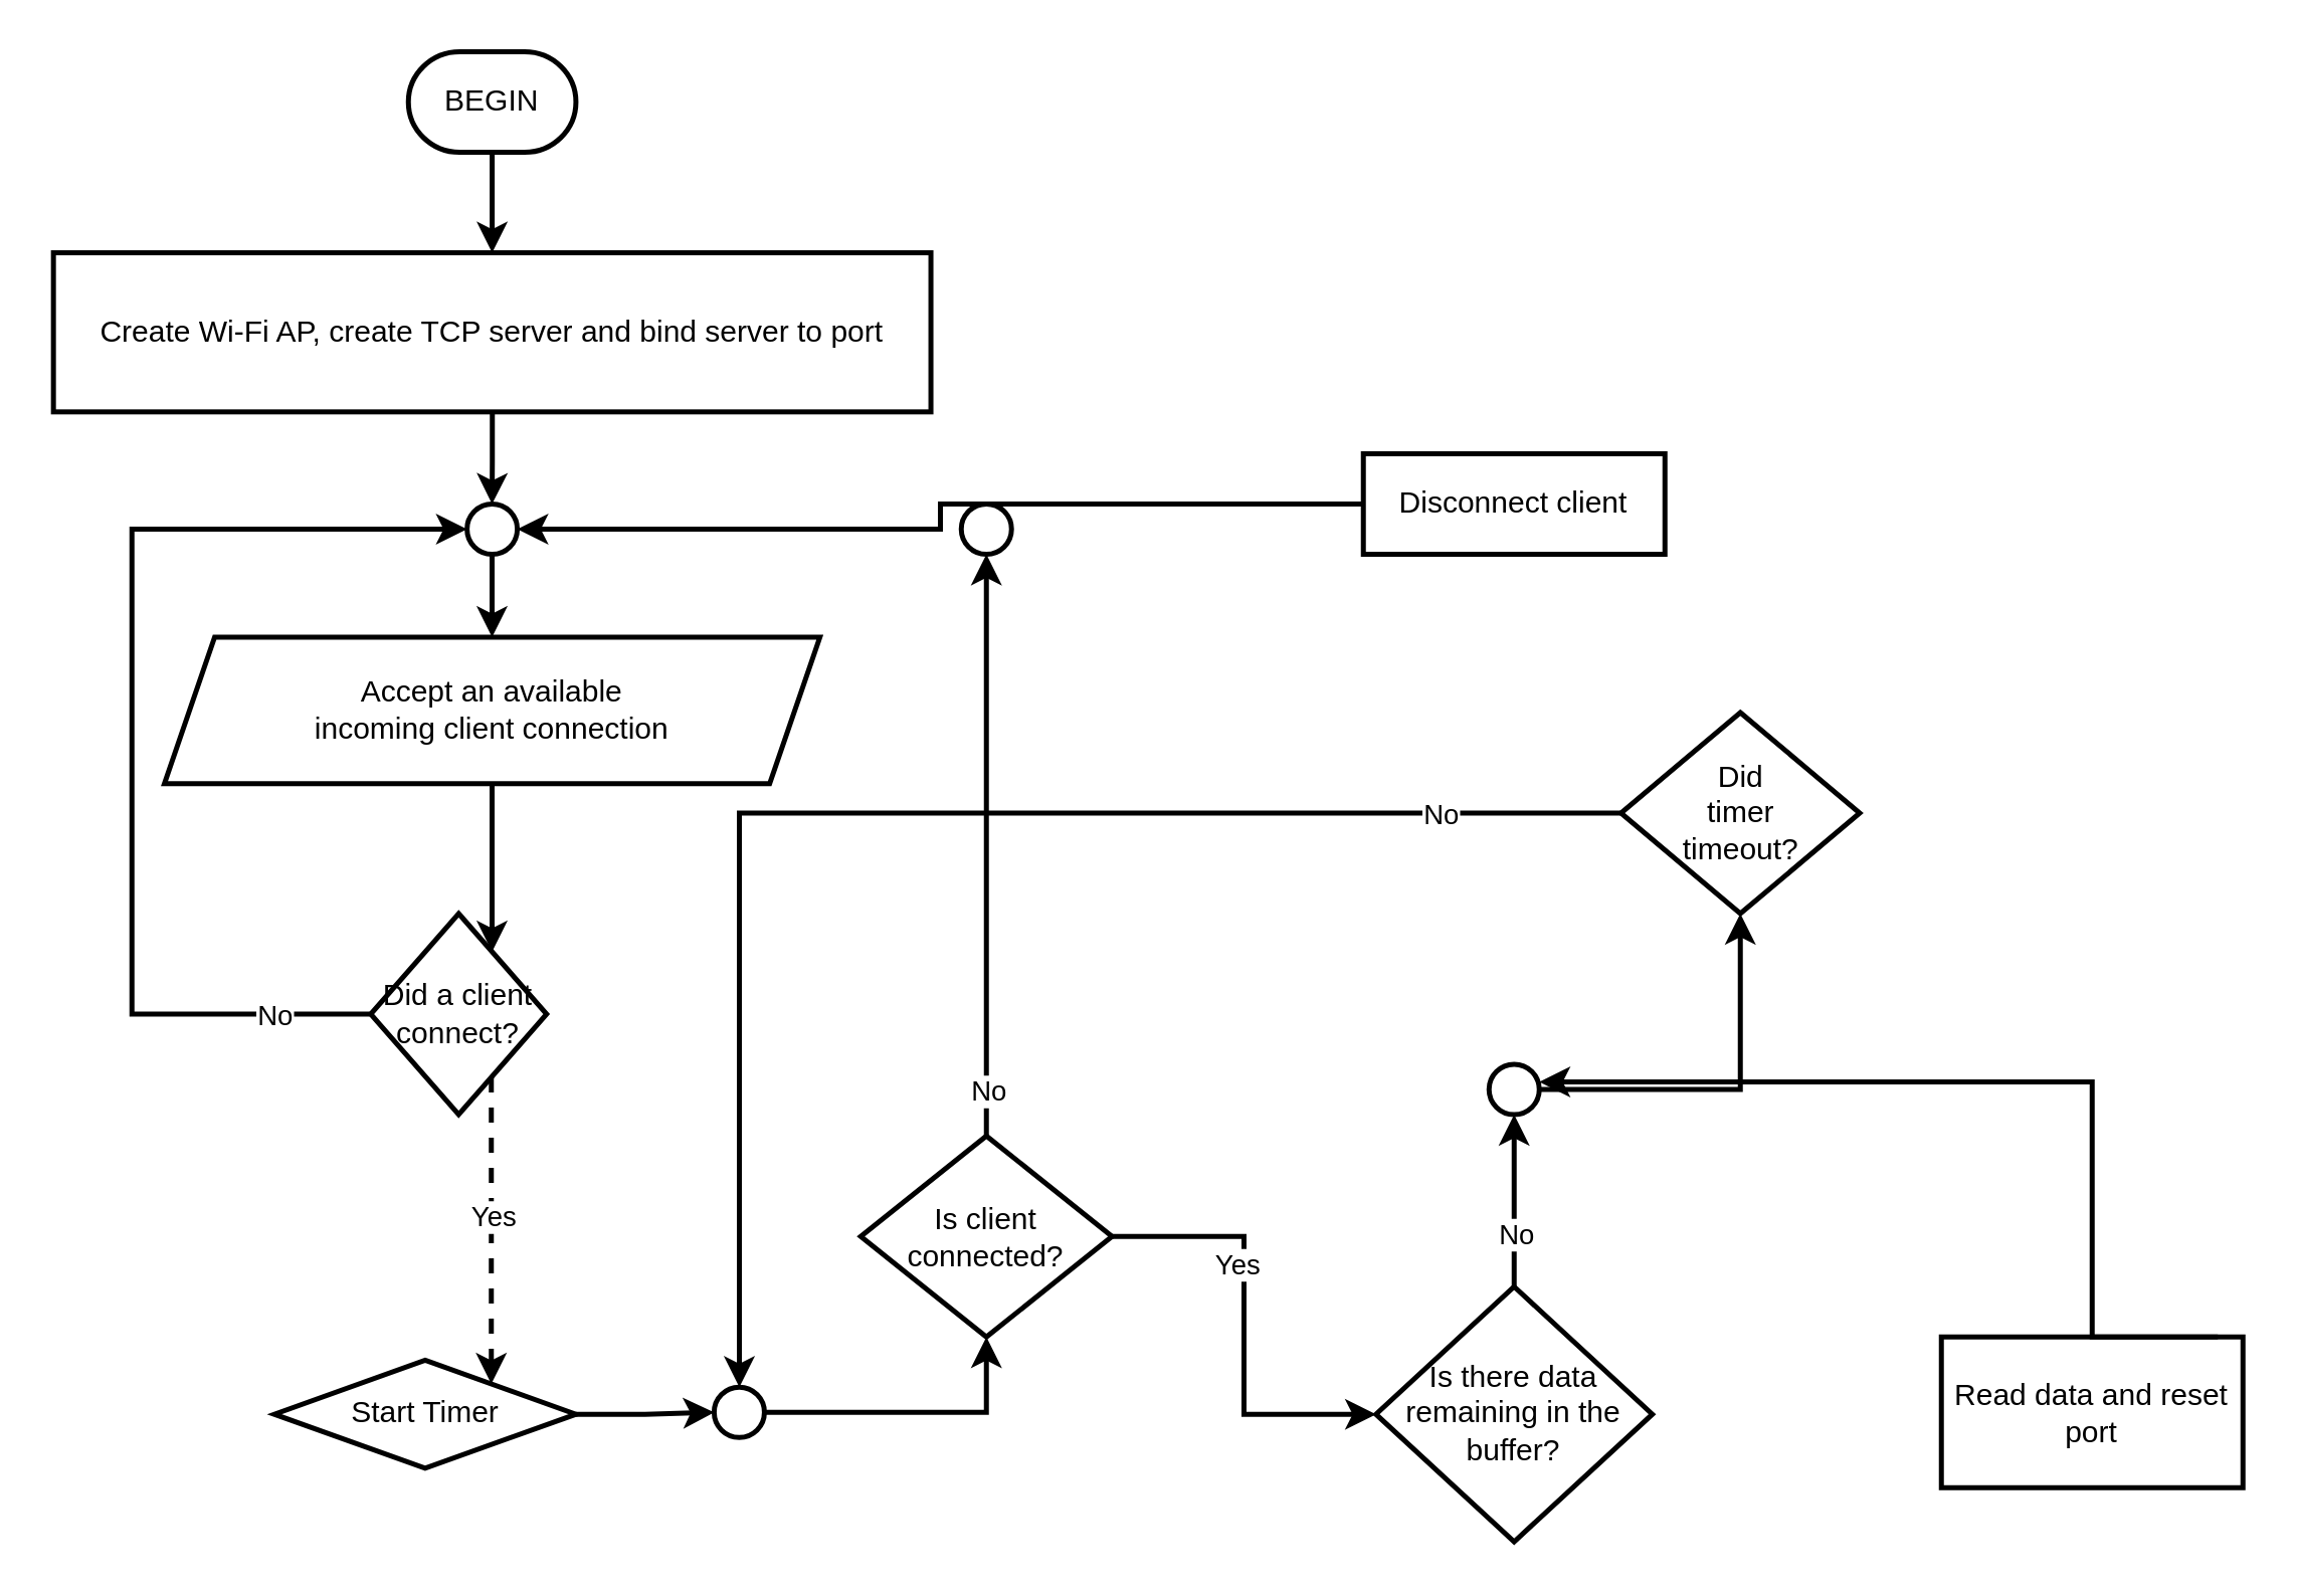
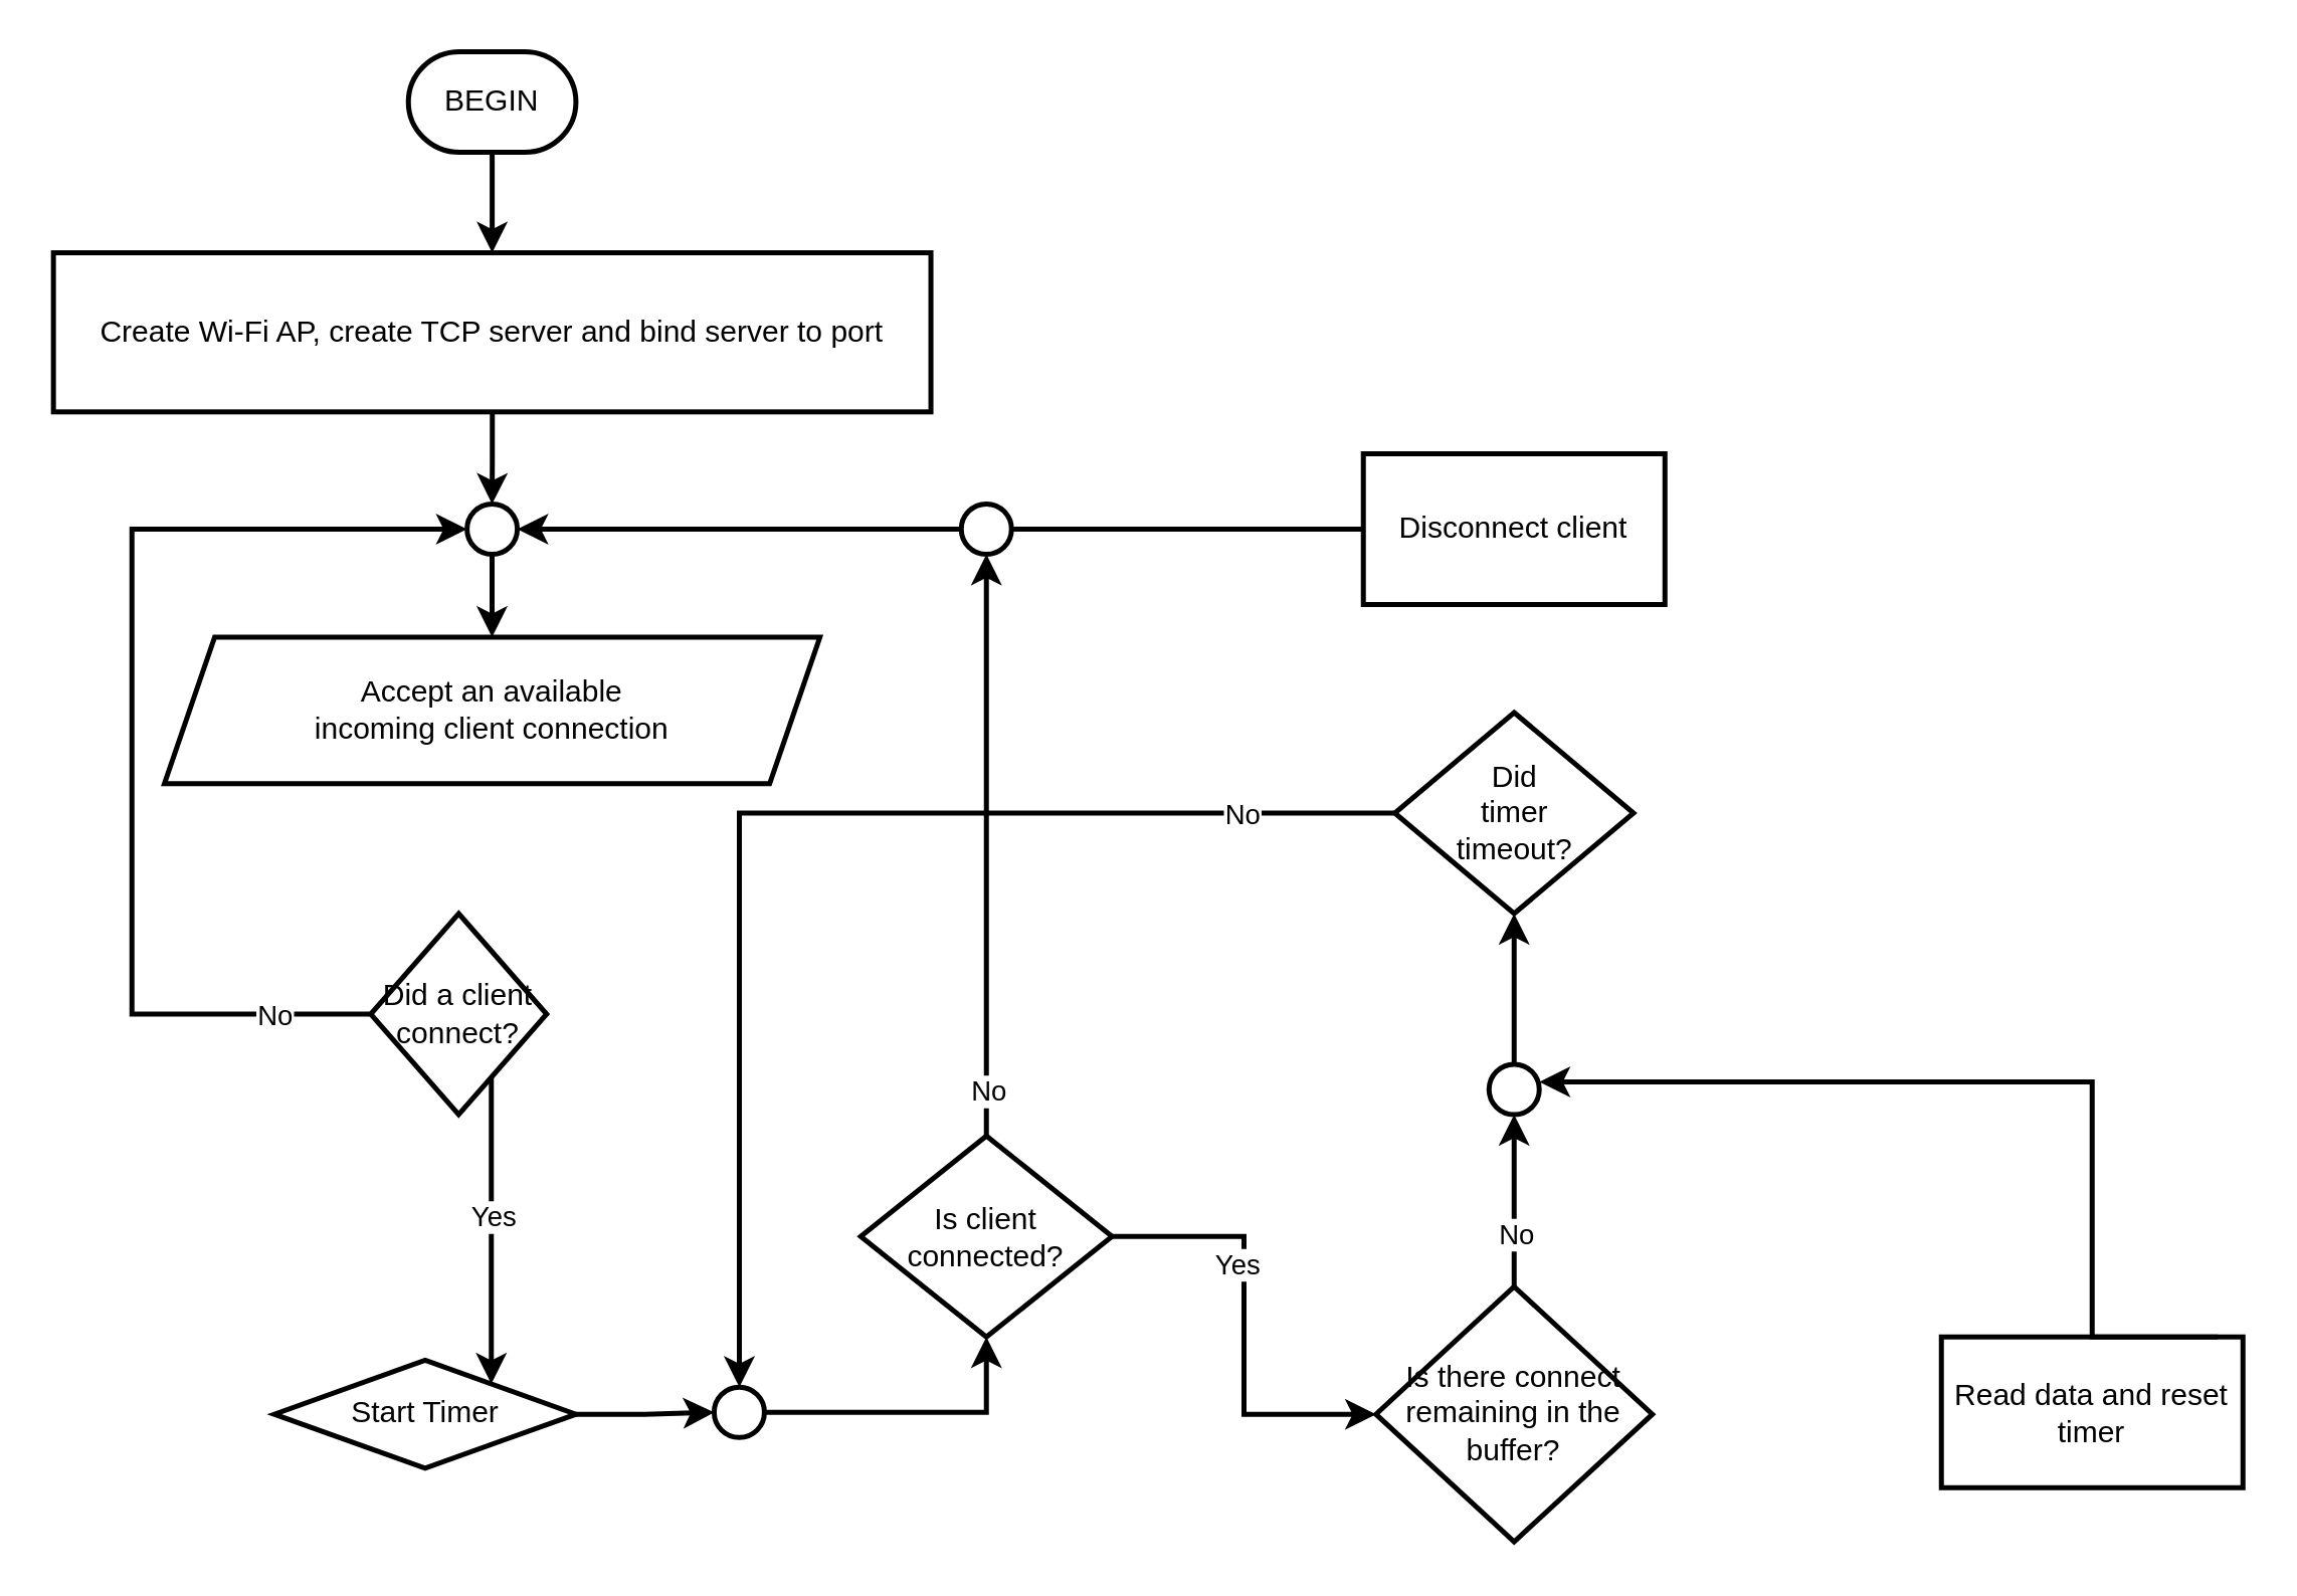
- <mxCell id="32" value="Disconnect client" style="whiteSpace=wrap;html=1;strokeWidth=2;" parent="1" vertex="1"><mxGeometry x="542" y="180" width="120" height="40" as="geometry" /></mxCell>
+ <mxCell id="32" value="Disconnect client" style="whiteSpace=wrap;html=1;strokeWidth=2;" parent="1" vertex="1"><mxGeometry x="542" y="180" width="120" height="60" as="geometry" /></mxCell>
- <mxCell id="30" value="Did&lt;div&gt;timer&lt;/div&gt;&lt;div&gt;&lt;span style=&quot;background-color: initial;&quot;&gt;timeout?&lt;/span&gt;&lt;/div&gt;" style="strokeWidth=2;html=1;shape=mxgraph.flowchart.decision;whiteSpace=wrap;" parent="1" vertex="1"><mxGeometry x="644.5" y="283" width="95" height="80" as="geometry" /></mxCell>
+ <mxCell id="30" value="Did&lt;div&gt;timer&lt;/div&gt;&lt;div&gt;&lt;span style=&quot;background-color: initial;&quot;&gt;timeout?&lt;/span&gt;&lt;/div&gt;" style="strokeWidth=2;html=1;shape=mxgraph.flowchart.decision;whiteSpace=wrap;" parent="1" vertex="1"><mxGeometry x="554.5" y="283" width="95" height="80" as="geometry" /></mxCell>
- <mxCell id="6" value="" style="edgeStyle=orthogonalEdgeStyle;rounded=0;orthogonalLoop=1;jettySize=auto;html=1;strokeWidth=2;" parent="1" source="7" target="10" edge="1"><mxGeometry relative="1" as="geometry"><Array as="points"><mxPoint x="195" y="330" /><mxPoint x="195" y="330" /></Array></mxGeometry></mxCell>
- <mxCell id="8" value="" style="edgeStyle=orthogonalEdgeStyle;rounded=0;orthogonalLoop=1;jettySize=auto;html=1;strokeWidth=2;dashed=1;" parent="1" source="10" target="16" edge="1"><mxGeometry relative="1" as="geometry"><Array as="points"><mxPoint x="195" y="510" /><mxPoint x="195" y="510" /></Array></mxGeometry></mxCell>
+ <mxCell id="8" value="" style="edgeStyle=orthogonalEdgeStyle;rounded=0;orthogonalLoop=1;jettySize=auto;html=1;strokeWidth=2;" parent="1" source="10" target="16" edge="1"><mxGeometry relative="1" as="geometry"><Array as="points"><mxPoint x="195" y="510" /><mxPoint x="195" y="510" /></Array></mxGeometry></mxCell>
- <mxCell id="24" value="Is there&amp;nbsp;&lt;span style=&quot;background-color: initial;&quot;&gt;data&lt;/span&gt;&lt;div&gt;&lt;span style=&quot;background-color: initial;&quot;&gt;remaining in the&lt;/span&gt;&lt;/div&gt;&lt;div&gt;&lt;span style=&quot;background-color: initial;&quot;&gt;buffer?&lt;/span&gt;&lt;/div&gt;" style="rhombus;whiteSpace=wrap;html=1;rounded=0;strokeWidth=2;" parent="1" vertex="1"><mxGeometry x="547" y="511.5" width="110" height="101.5" as="geometry" /></mxCell>
+ <mxCell id="24" value="Is there&amp;nbsp;&lt;span style=&quot;background-color: initial;&quot;&gt;connect&lt;/span&gt;&lt;div&gt;&lt;span style=&quot;background-color: initial;&quot;&gt;remaining in the&lt;/span&gt;&lt;/div&gt;&lt;div&gt;&lt;span style=&quot;background-color: initial;&quot;&gt;buffer?&lt;/span&gt;&lt;/div&gt;" style="rhombus;whiteSpace=wrap;html=1;rounded=0;strokeWidth=2;" parent="1" vertex="1"><mxGeometry x="547" y="511.5" width="110" height="101.5" as="geometry" /></mxCell>
- <mxCell id="25" value="Read data and reset port" style="whiteSpace=wrap;html=1;rounded=0;strokeWidth=2;" parent="1" vertex="1"><mxGeometry x="772" y="531.5" width="120" height="60" as="geometry" /></mxCell>
+ <mxCell id="25" value="Read data and reset timer" style="whiteSpace=wrap;html=1;rounded=0;strokeWidth=2;" parent="1" vertex="1"><mxGeometry x="772" y="531.5" width="120" height="60" as="geometry" /></mxCell>
